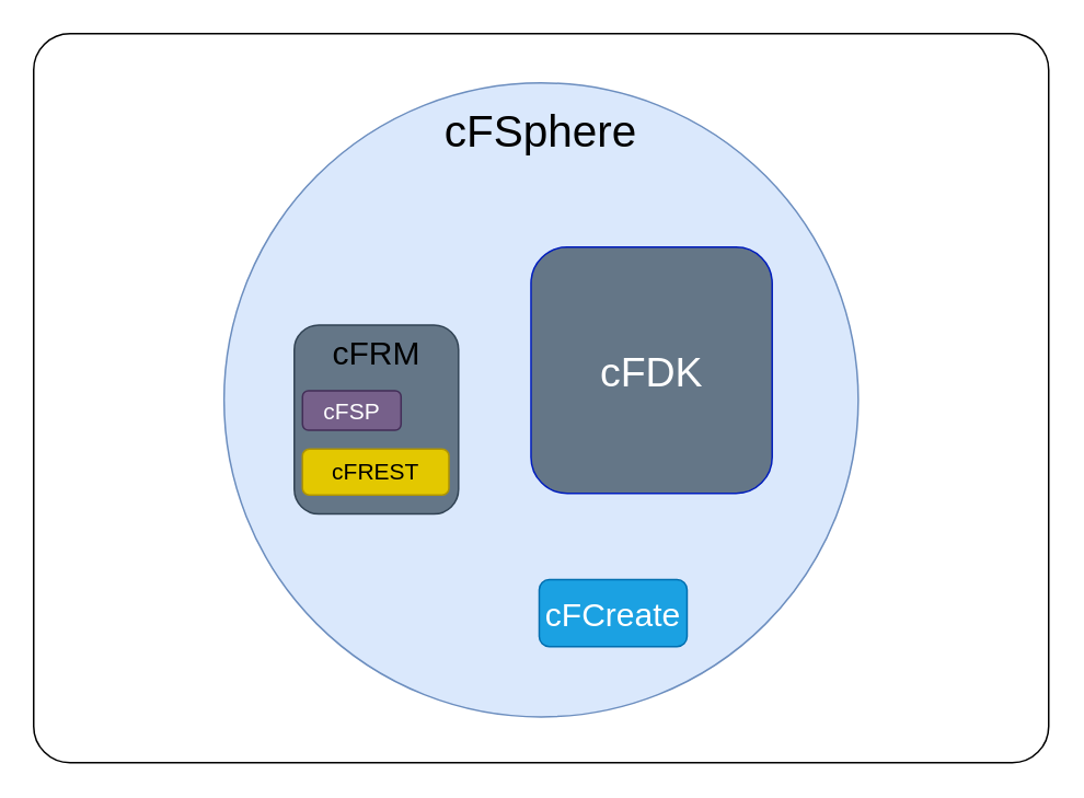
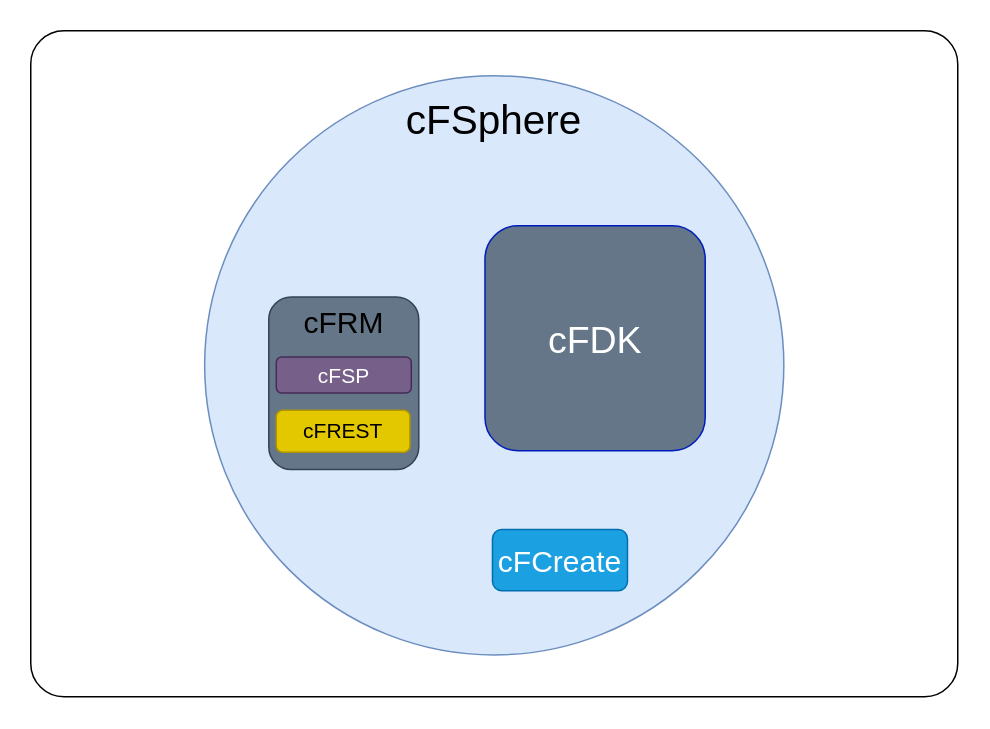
- <mxCell id="8" value="cFSP" style="rounded=1;whiteSpace=wrap;html=1;fontSize=14;fillColor=#76608a;fontColor=#ffffff;strokeColor=#432D57;" parent="1" vertex="1"><mxGeometry x="183.69" y="237.5" width="60" height="24" as="geometry" /></mxCell>
+ <mxCell id="8" value="cFSP" style="rounded=1;whiteSpace=wrap;html=1;fontSize=14;fillColor=#76608a;fontColor=#ffffff;strokeColor=#432D57;" parent="1" vertex="1"><mxGeometry x="183.69" y="237.5" width="90" height="24" as="geometry" /></mxCell>
